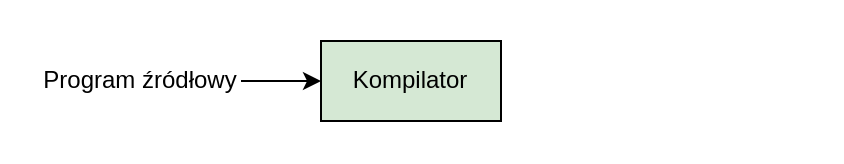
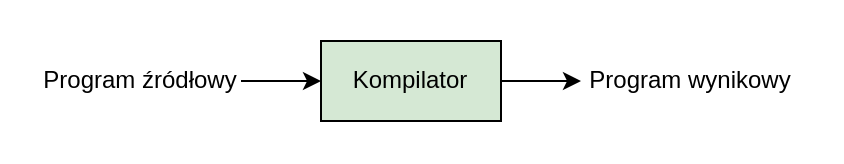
+ <mxCell id="2" style="edgeStyle=orthogonalEdgeStyle;rounded=0;orthogonalLoop=1;jettySize=auto;html=1;" edge="1" parent="1" source="3" target="6"><mxGeometry relative="1" as="geometry" /></mxCell>
+ <mxCell id="6" value="Program wynikowy" style="text;html=1;strokeColor=none;fillColor=none;align=center;verticalAlign=middle;whiteSpace=wrap;rounded=0;" vertex="1" parent="1"><mxGeometry x="290" y="30" width="110" height="20" as="geometry" /></mxCell>
